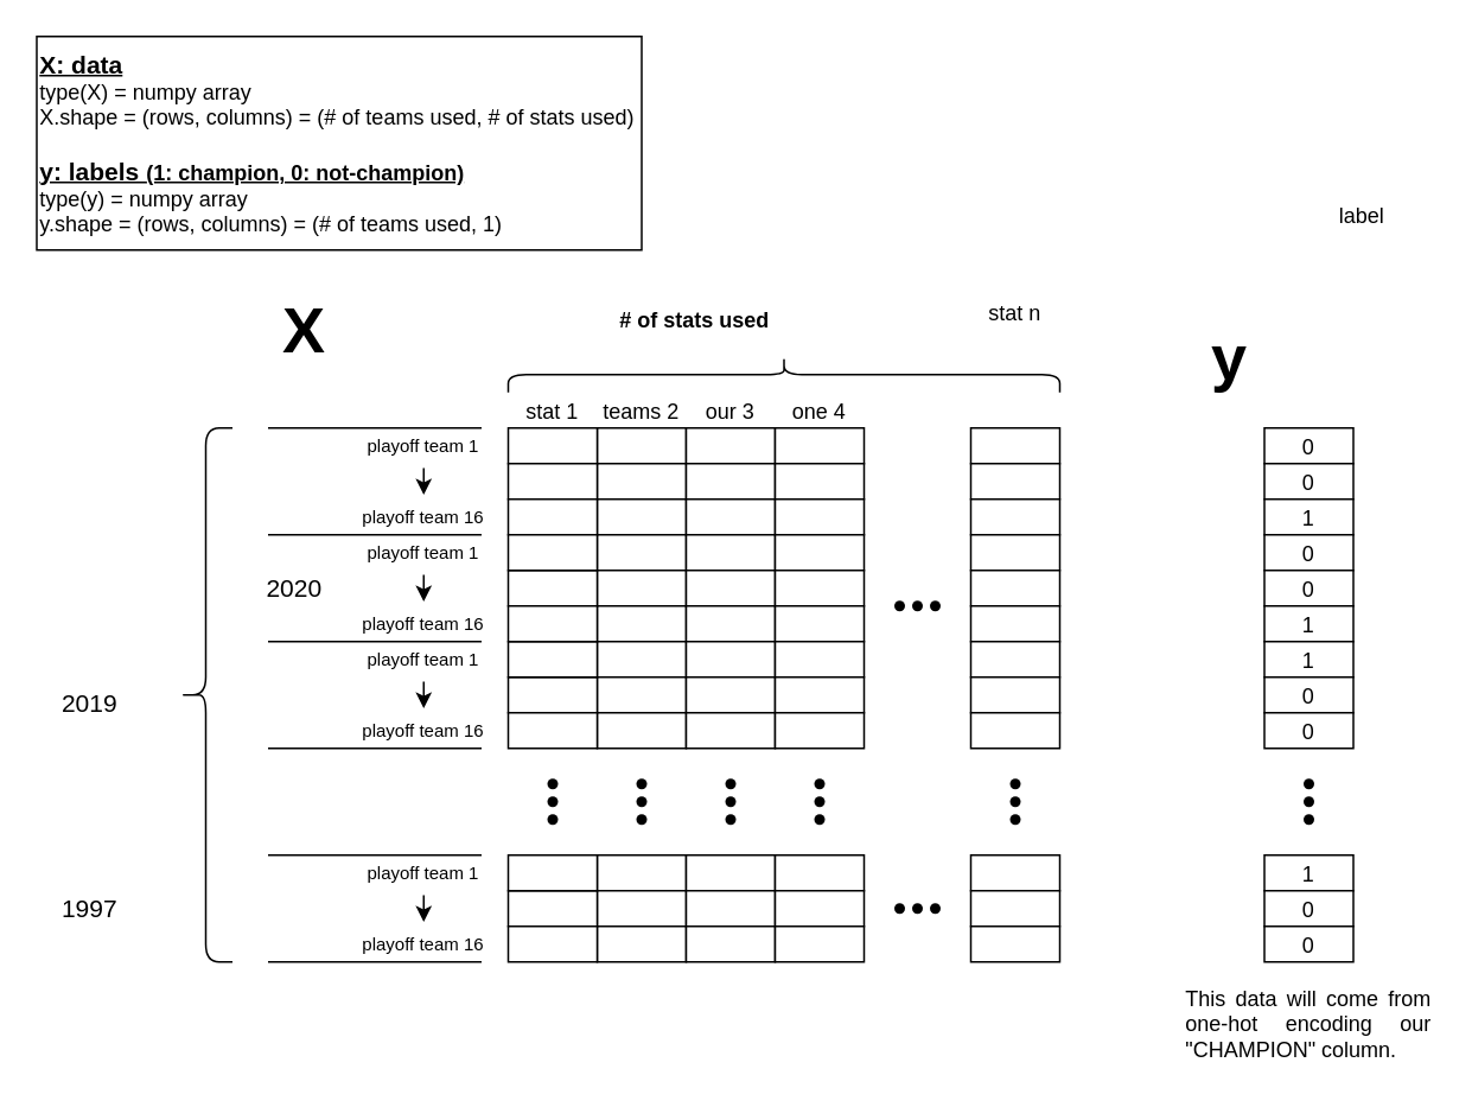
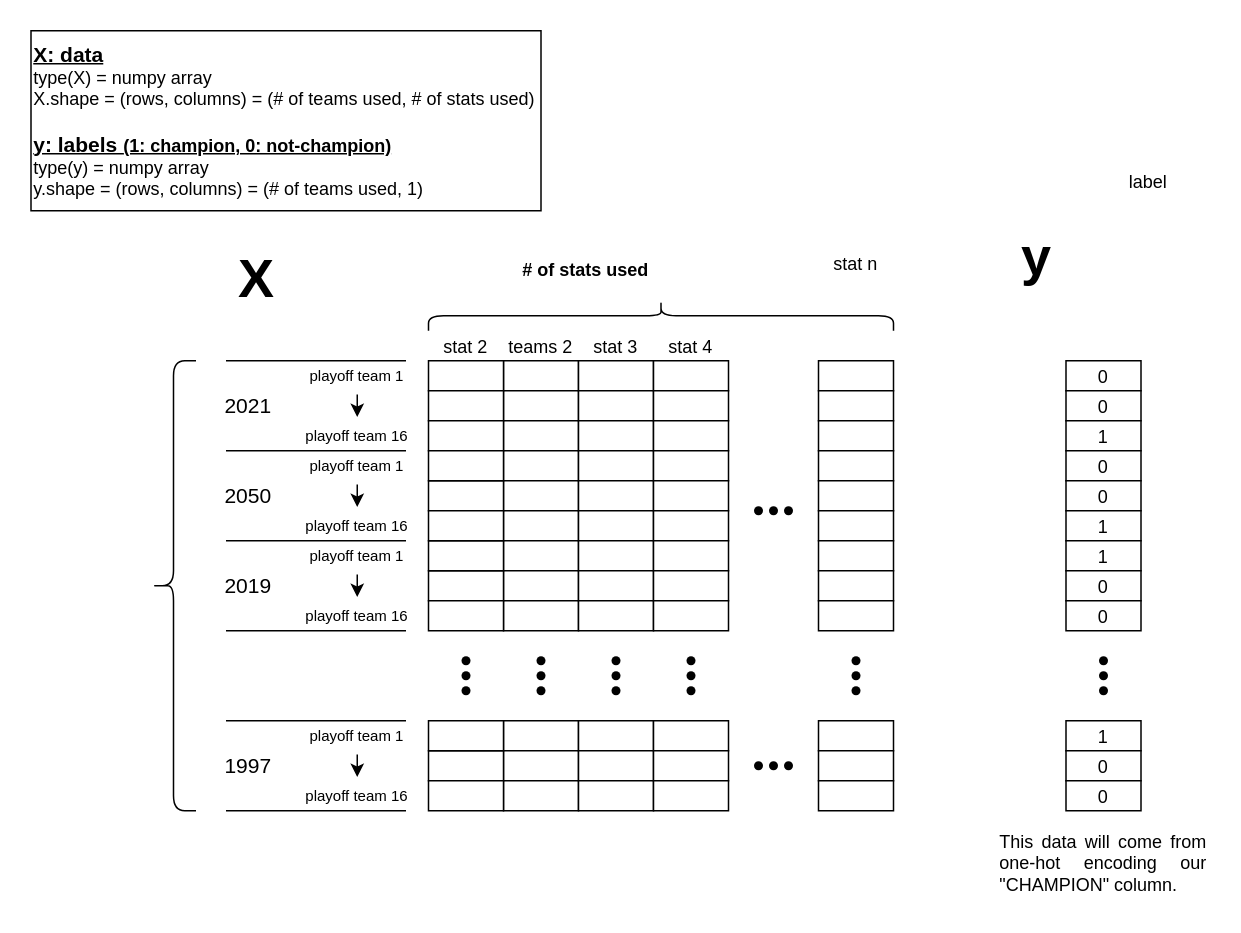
- <mxCell id="144" value="&lt;font style=&quot;font-size: 36px&quot;&gt;y&lt;/font&gt;" style="text;strokeColor=none;fillColor=none;html=1;fontSize=24;fontStyle=1;verticalAlign=middle;align=center;shadow=0;" vertex="1" parent="1"><mxGeometry x="670" y="180" width="40" height="40" as="geometry" /></mxCell>
+ <mxCell id="144" value="&lt;font style=&quot;font-size: 36px&quot;&gt;y&lt;/font&gt;" style="text;strokeColor=none;fillColor=none;html=1;fontSize=24;fontStyle=1;verticalAlign=middle;align=center;shadow=0;" vertex="1" parent="1"><mxGeometry x="670" y="150" width="40" height="40" as="geometry" /></mxCell>
- <mxCell id="79" value="&lt;font style=&quot;font-size: 12px&quot;&gt;stat 1&lt;/font&gt;" style="text;html=1;strokeColor=none;fillColor=none;align=center;verticalAlign=middle;whiteSpace=wrap;rounded=0;shadow=0;fontSize=14;" vertex="1" parent="1"><mxGeometry x="280" y="220" width="60" height="20" as="geometry" /></mxCell>
+ <mxCell id="79" value="&lt;font style=&quot;font-size: 12px&quot;&gt;stat 2&lt;/font&gt;" style="text;html=1;strokeColor=none;fillColor=none;align=center;verticalAlign=middle;whiteSpace=wrap;rounded=0;shadow=0;fontSize=14;" vertex="1" parent="1"><mxGeometry x="280" y="220" width="60" height="20" as="geometry" /></mxCell>
- <mxCell id="81" value="&lt;font style=&quot;font-size: 12px&quot;&gt;our 3&lt;/font&gt;" style="text;html=1;strokeColor=none;fillColor=none;align=center;verticalAlign=middle;whiteSpace=wrap;rounded=0;shadow=0;fontSize=14;" vertex="1" parent="1"><mxGeometry x="380" y="220" width="60" height="20" as="geometry" /></mxCell>
+ <mxCell id="81" value="&lt;font style=&quot;font-size: 12px&quot;&gt;stat 3&lt;/font&gt;" style="text;html=1;strokeColor=none;fillColor=none;align=center;verticalAlign=middle;whiteSpace=wrap;rounded=0;shadow=0;fontSize=14;" vertex="1" parent="1"><mxGeometry x="380" y="220" width="60" height="20" as="geometry" /></mxCell>
- <mxCell id="82" value="&lt;font style=&quot;font-size: 12px&quot;&gt;one 4&lt;/font&gt;" style="text;html=1;strokeColor=none;fillColor=none;align=center;verticalAlign=middle;whiteSpace=wrap;rounded=0;shadow=0;fontSize=14;" vertex="1" parent="1"><mxGeometry x="430" y="220" width="60" height="20" as="geometry" /></mxCell>
+ <mxCell id="82" value="&lt;font style=&quot;font-size: 12px&quot;&gt;stat 4&lt;/font&gt;" style="text;html=1;strokeColor=none;fillColor=none;align=center;verticalAlign=middle;whiteSpace=wrap;rounded=0;shadow=0;fontSize=14;" vertex="1" parent="1"><mxGeometry x="430" y="220" width="60" height="20" as="geometry" /></mxCell>
+ <mxCell id="84" value="2021" style="text;html=1;strokeColor=none;fillColor=none;align=center;verticalAlign=middle;whiteSpace=wrap;rounded=0;shadow=0;fontSize=14;" vertex="1" parent="1"><mxGeometry x="135" y="260" width="60" height="20" as="geometry" /></mxCell>
- <mxCell id="85" value="2020" style="text;html=1;strokeColor=none;fillColor=none;align=center;verticalAlign=middle;whiteSpace=wrap;rounded=0;shadow=0;fontSize=14;" vertex="1" parent="1"><mxGeometry x="135" y="320" width="60" height="20" as="geometry" /></mxCell>
+ <mxCell id="85" value="2050" style="text;html=1;strokeColor=none;fillColor=none;align=center;verticalAlign=middle;whiteSpace=wrap;rounded=0;shadow=0;fontSize=14;" vertex="1" parent="1"><mxGeometry x="135" y="320" width="60" height="20" as="geometry" /></mxCell>
- <mxCell id="86" value="2019" style="text;html=1;strokeColor=none;fillColor=none;align=center;verticalAlign=middle;whiteSpace=wrap;rounded=0;shadow=0;fontSize=14;" vertex="1" parent="1"><mxGeometry x="20" y="385" width="60" height="20" as="geometry" /></mxCell>
+ <mxCell id="86" value="2019" style="text;html=1;strokeColor=none;fillColor=none;align=center;verticalAlign=middle;whiteSpace=wrap;rounded=0;shadow=0;fontSize=14;" vertex="1" parent="1"><mxGeometry x="135" y="380" width="60" height="20" as="geometry" /></mxCell>
- <mxCell id="87" value="1997" style="text;html=1;strokeColor=none;fillColor=none;align=center;verticalAlign=middle;whiteSpace=wrap;rounded=0;shadow=0;fontSize=14;" vertex="1" parent="1"><mxGeometry x="20" y="500" width="60" height="20" as="geometry" /></mxCell>
+ <mxCell id="87" value="1997" style="text;html=1;strokeColor=none;fillColor=none;align=center;verticalAlign=middle;whiteSpace=wrap;rounded=0;shadow=0;fontSize=14;" vertex="1" parent="1"><mxGeometry x="135" y="500" width="60" height="20" as="geometry" /></mxCell>
